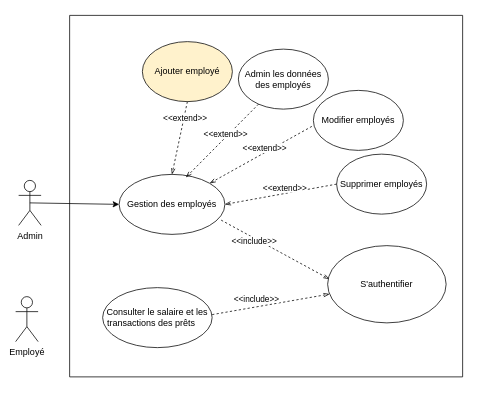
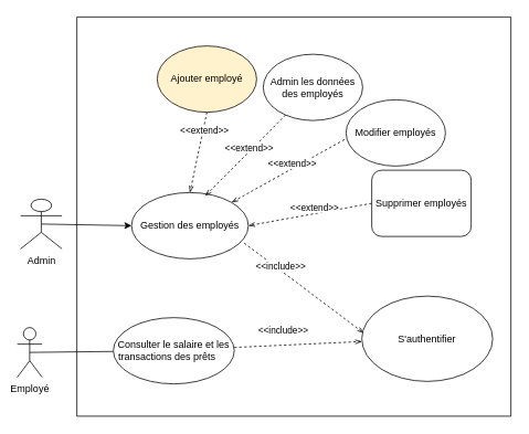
- <mxCell id="11" value="Supprimer employés" style="ellipse;whiteSpace=wrap;html=1;" parent="1" vertex="1"><mxGeometry x="448" y="205" width="120" height="80" as="geometry" /></mxCell>
+ <mxCell id="11" value="Supprimer employés" style="whiteSpace=wrap;html=1;rounded=1;" parent="1" vertex="1"><mxGeometry x="448" y="205" width="120" height="80" as="geometry" /></mxCell>
- <mxCell id="2" value="Admin" style="shape=umlActor;verticalLabelPosition=bottom;verticalAlign=top;html=1;outlineConnect=0;" parent="1" vertex="1"><mxGeometry x="24" y="240" width="30" height="60" as="geometry" /></mxCell>
+ <mxCell id="2" value="Admin" style="shape=umlActor;verticalLabelPosition=bottom;verticalAlign=top;html=1;outlineConnect=0;" parent="1" vertex="1"><mxGeometry x="24" y="240" width="50" height="60" as="geometry" /></mxCell>
- <mxCell id="15" value="S'authentifier" style="ellipse;whiteSpace=wrap;html=1;" parent="14" vertex="1"><mxGeometry x="344" y="307" width="158" height="103" as="geometry" /></mxCell>
+ <mxCell id="15" value="S'authentifier" style="ellipse;whiteSpace=wrap;html=1;" parent="14" vertex="1"><mxGeometry x="344" y="337" width="158" height="103" as="geometry" /></mxCell>
+ <mxCell id="13" value="" style="endArrow=none;html=1;rounded=0;exitX=0.5;exitY=0.5;exitDx=0;exitDy=0;exitPerimeter=0;" parent="1" source="3" target="16" edge="1"><mxGeometry width="50" height="50" relative="1" as="geometry"><mxPoint x="29" y="426" as="sourcePoint" /><mxPoint x="12" y="374" as="targetPoint" /></mxGeometry></mxCell>
